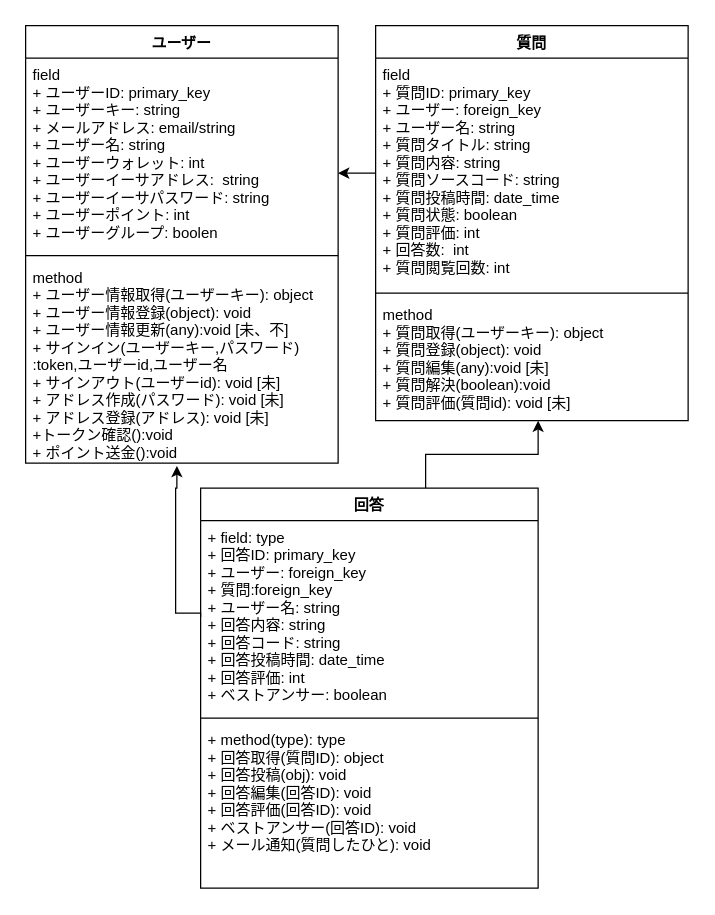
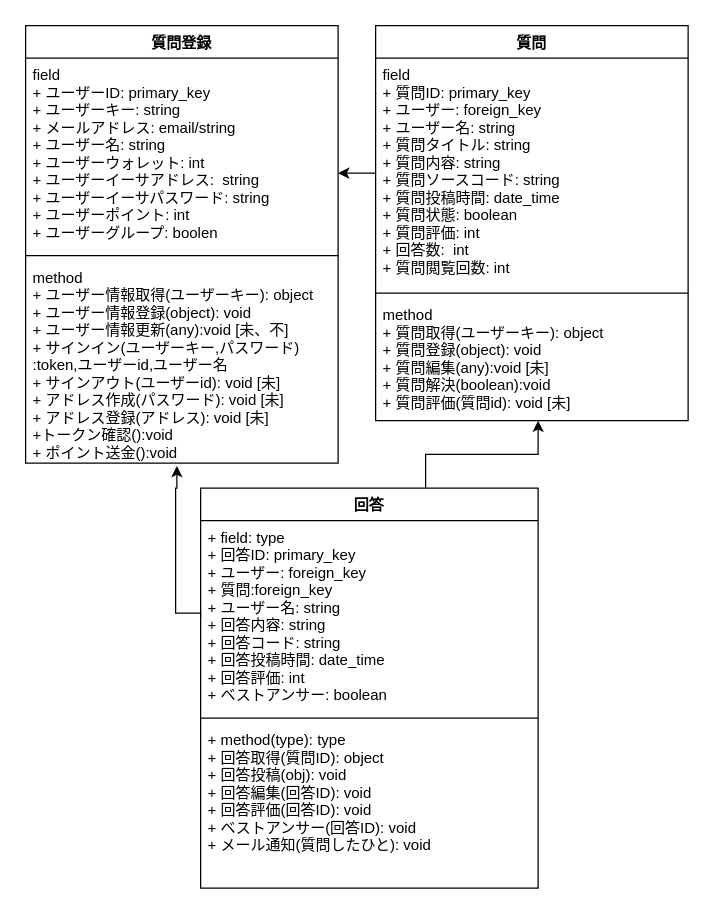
- <mxCell id="2" value="ユーザー" style="swimlane;fontStyle=1;align=center;verticalAlign=top;childLayout=stackLayout;horizontal=1;startSize=26;horizontalStack=0;resizeParent=1;resizeParentMax=0;resizeLast=0;collapsible=1;marginBottom=0;" vertex="1" parent="1"><mxGeometry x="20" y="20" width="250" height="350" as="geometry" /></mxCell>
+ <mxCell id="2" value="質問登録" style="swimlane;fontStyle=1;align=center;verticalAlign=top;childLayout=stackLayout;horizontal=1;startSize=26;horizontalStack=0;resizeParent=1;resizeParentMax=0;resizeLast=0;collapsible=1;marginBottom=0;" vertex="1" parent="1"><mxGeometry x="20" y="20" width="250" height="350" as="geometry" /></mxCell>
